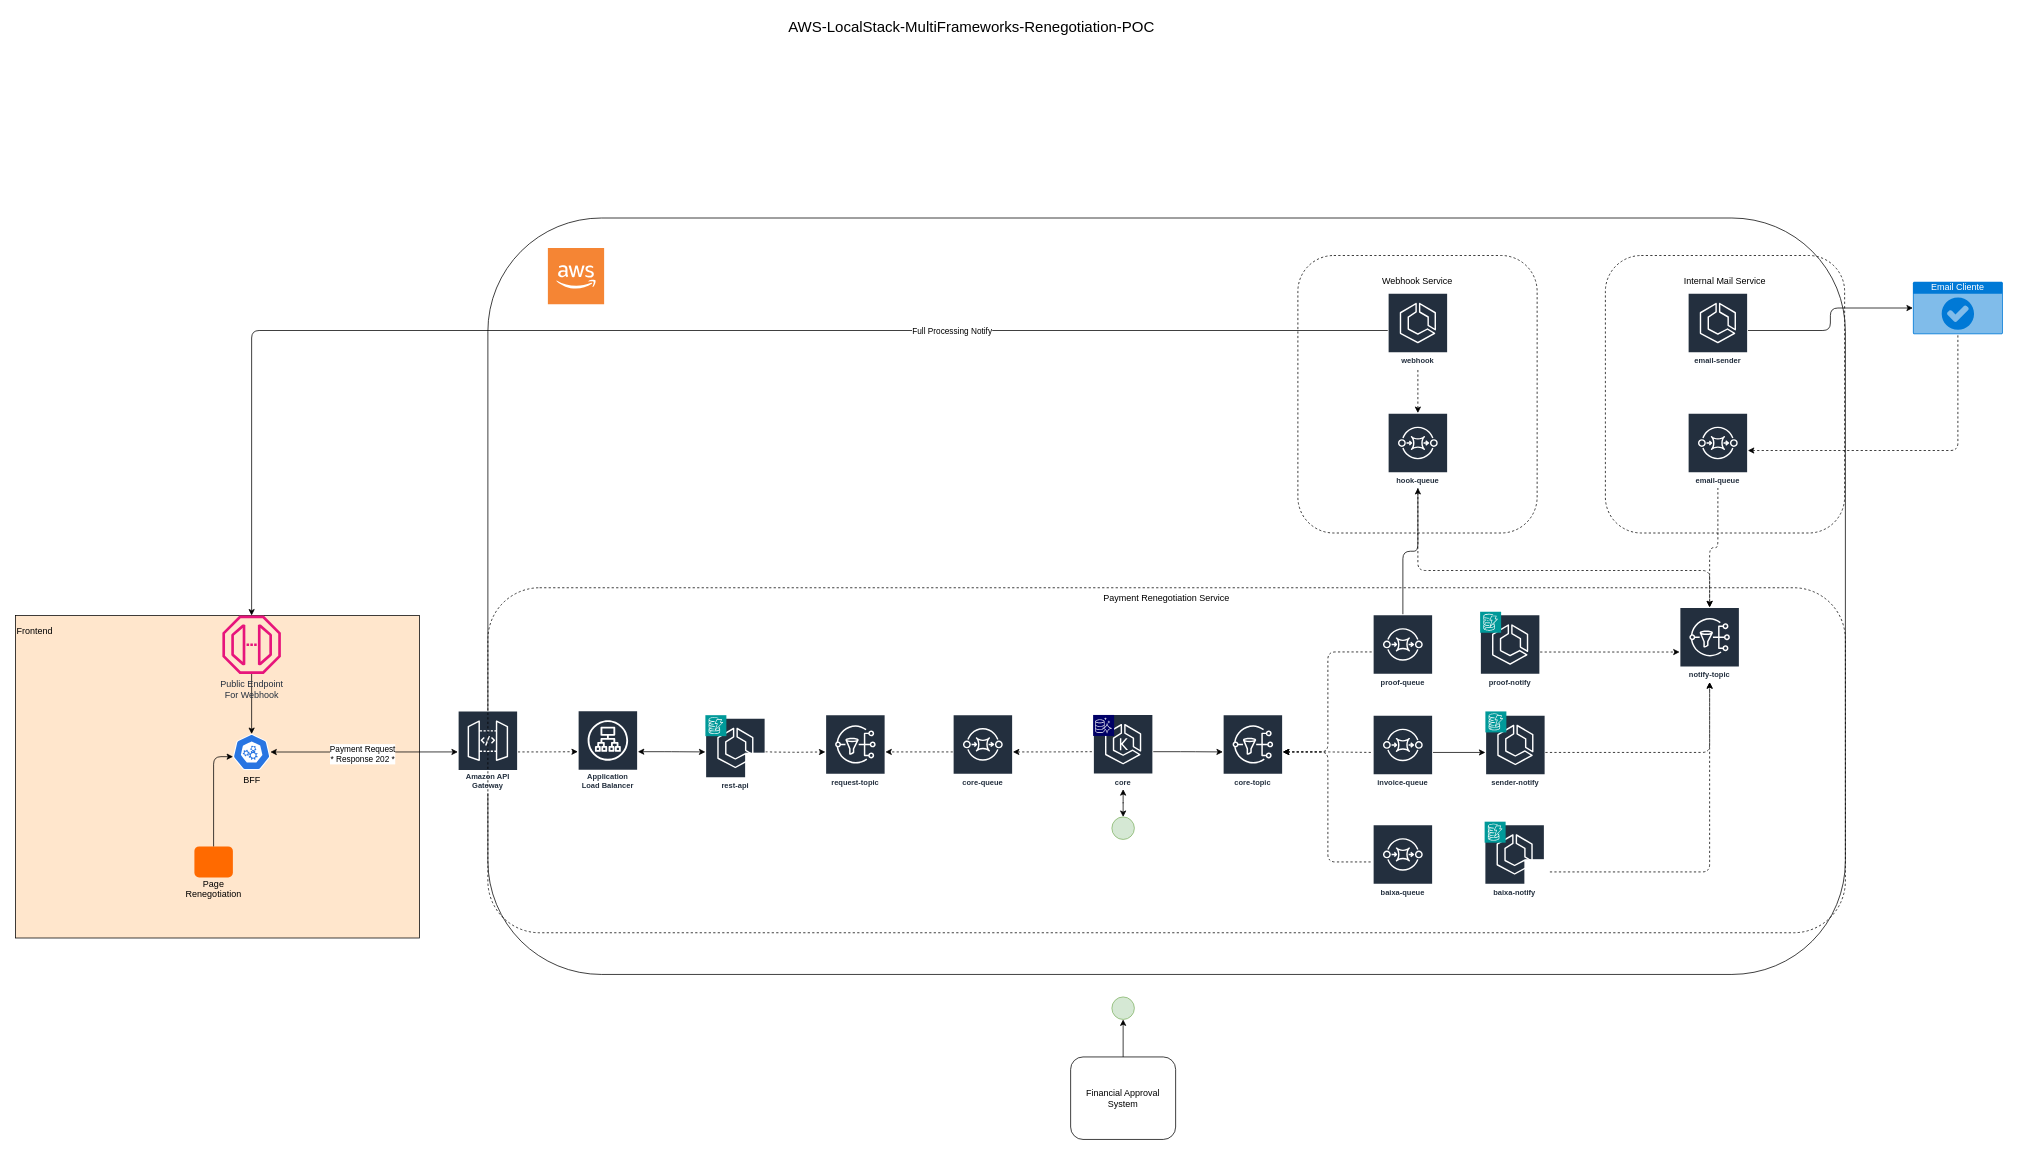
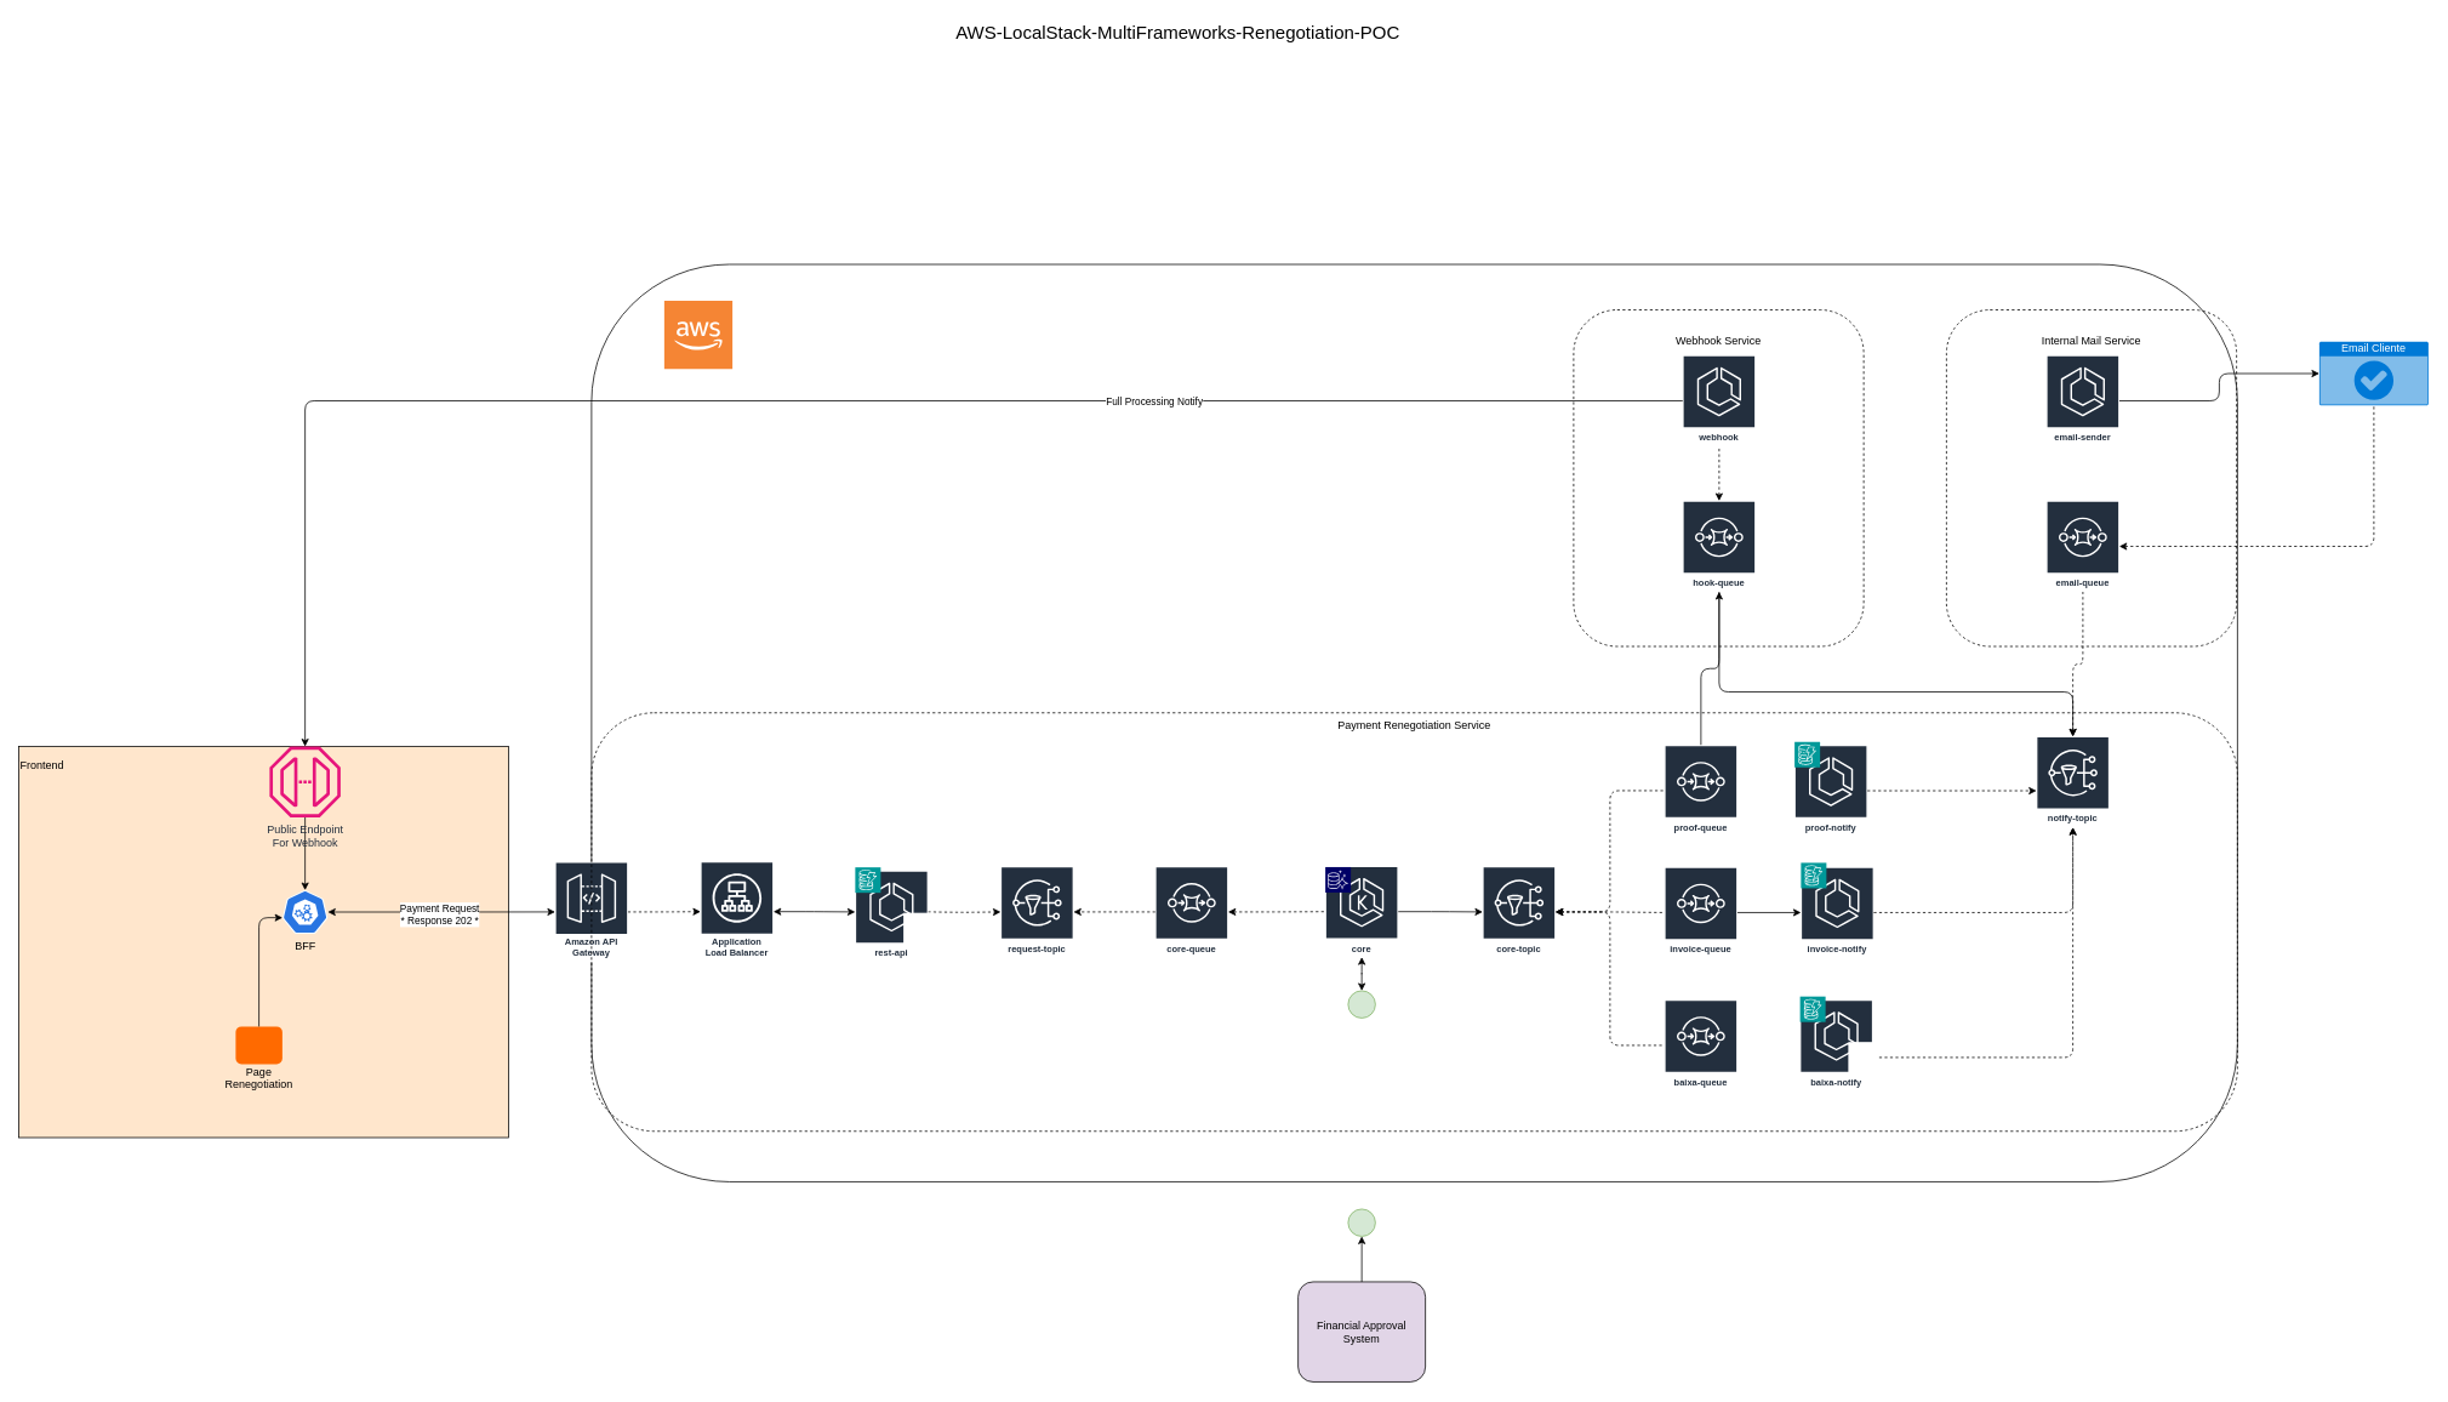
- <mxCell id="65" style="edgeStyle=orthogonalEdgeStyle;rounded=1;orthogonalLoop=1;jettySize=auto;html=1;dashed=1;" edge="1" parent="1" source="67" target="49"><mxGeometry relative="1" as="geometry"><Array as="points"><mxPoint x="1890" y="760" /></Array></mxGeometry></mxCell>
+ <mxCell id="65" style="edgeStyle=orthogonalEdgeStyle;rounded=1;orthogonalLoop=1;jettySize=auto;html=1;dashed=0;" edge="1" parent="1" source="67" target="49"><mxGeometry relative="1" as="geometry"><Array as="points"><mxPoint x="1890" y="760" /></Array></mxGeometry></mxCell>
- <mxCell id="41" value="sender-notify" style="sketch=0;outlineConnect=0;fontColor=#232F3E;gradientColor=none;strokeColor=#ffffff;fillColor=#232F3E;dashed=0;verticalLabelPosition=middle;verticalAlign=bottom;align=center;html=1;whiteSpace=wrap;fontSize=10;fontStyle=1;spacing=3;shape=mxgraph.aws4.productIcon;prIcon=mxgraph.aws4.ecs;rounded=1;" vertex="1" parent="40"><mxGeometry y="4.7" width="80" height="100" as="geometry" /></mxCell>
+ <mxCell id="41" value="invoice-notify" style="sketch=0;outlineConnect=0;fontColor=#232F3E;gradientColor=none;strokeColor=#ffffff;fillColor=#232F3E;dashed=0;verticalLabelPosition=middle;verticalAlign=bottom;align=center;html=1;whiteSpace=wrap;fontSize=10;fontStyle=1;spacing=3;shape=mxgraph.aws4.productIcon;prIcon=mxgraph.aws4.ecs;rounded=1;" vertex="1" parent="40"><mxGeometry y="4.7" width="80" height="100" as="geometry" /></mxCell>
- <mxCell id="12" value="Financial Approval System" style="rounded=1;whiteSpace=wrap;html=1;" vertex="1" parent="1"><mxGeometry x="1427" y="1408.6" width="140" height="110" as="geometry" /></mxCell>
+ <mxCell id="12" value="Financial Approval System" style="rounded=1;whiteSpace=wrap;html=1;fillColor=#e1d5e7;" vertex="1" parent="1"><mxGeometry x="1427" y="1408.6" width="140" height="110" as="geometry" /></mxCell>
